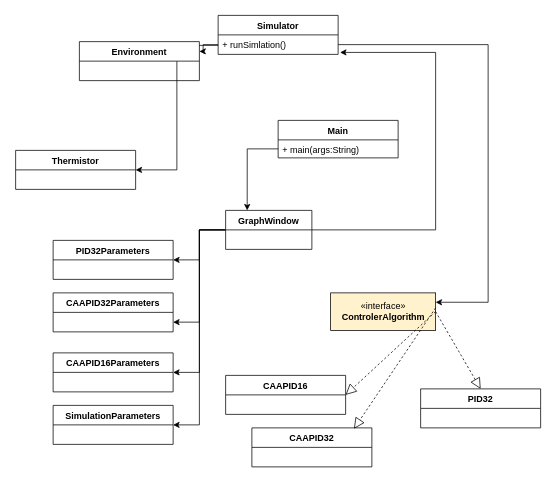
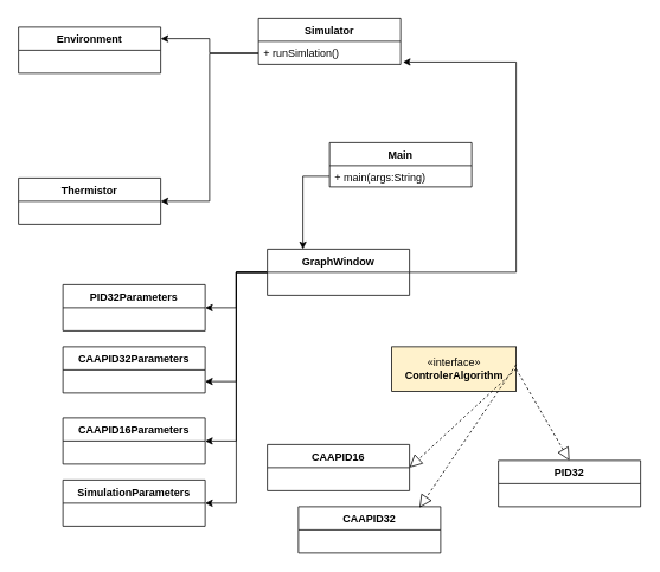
- <mxCell id="25" style="edgeStyle=orthogonalEdgeStyle;rounded=0;orthogonalLoop=1;jettySize=auto;html=1;entryX=1;entryY=0.25;entryDx=0;entryDy=0;" edge="1" parent="1" source="6" target="11"><mxGeometry relative="1" as="geometry"><mxPoint x="640" y="410" as="targetPoint" /><Array as="points"><mxPoint x="650" y="59" /><mxPoint x="650" y="403" /></Array></mxGeometry></mxCell>
- <mxCell id="27" value="Environment" style="swimlane;fontStyle=1;align=center;verticalAlign=top;childLayout=stackLayout;horizontal=1;startSize=26;horizontalStack=0;resizeParent=1;resizeParentMax=0;resizeLast=0;collapsible=1;marginBottom=0;" vertex="1" parent="1"><mxGeometry x="105" y="55" width="160" height="52" as="geometry" /></mxCell>
+ <mxCell id="27" value="Environment" style="swimlane;fontStyle=1;align=center;verticalAlign=top;childLayout=stackLayout;horizontal=1;startSize=26;horizontalStack=0;resizeParent=1;resizeParentMax=0;resizeLast=0;collapsible=1;marginBottom=0;" vertex="1" parent="1"><mxGeometry x="20" y="30" width="160" height="52" as="geometry" /></mxCell>
- <mxCell id="23" value="GraphWindow" style="swimlane;fontStyle=1;align=center;verticalAlign=top;childLayout=stackLayout;horizontal=1;startSize=26;horizontalStack=0;resizeParent=1;resizeParentMax=0;resizeLast=0;collapsible=1;marginBottom=0;" vertex="1" parent="1"><mxGeometry x="300" y="280" width="115" height="52" as="geometry" /></mxCell>
+ <mxCell id="23" value="GraphWindow" style="swimlane;fontStyle=1;align=center;verticalAlign=top;childLayout=stackLayout;horizontal=1;startSize=26;horizontalStack=0;resizeParent=1;resizeParentMax=0;resizeLast=0;collapsible=1;marginBottom=0;" vertex="1" parent="1"><mxGeometry x="300" y="280" width="160" height="52" as="geometry" /></mxCell>
